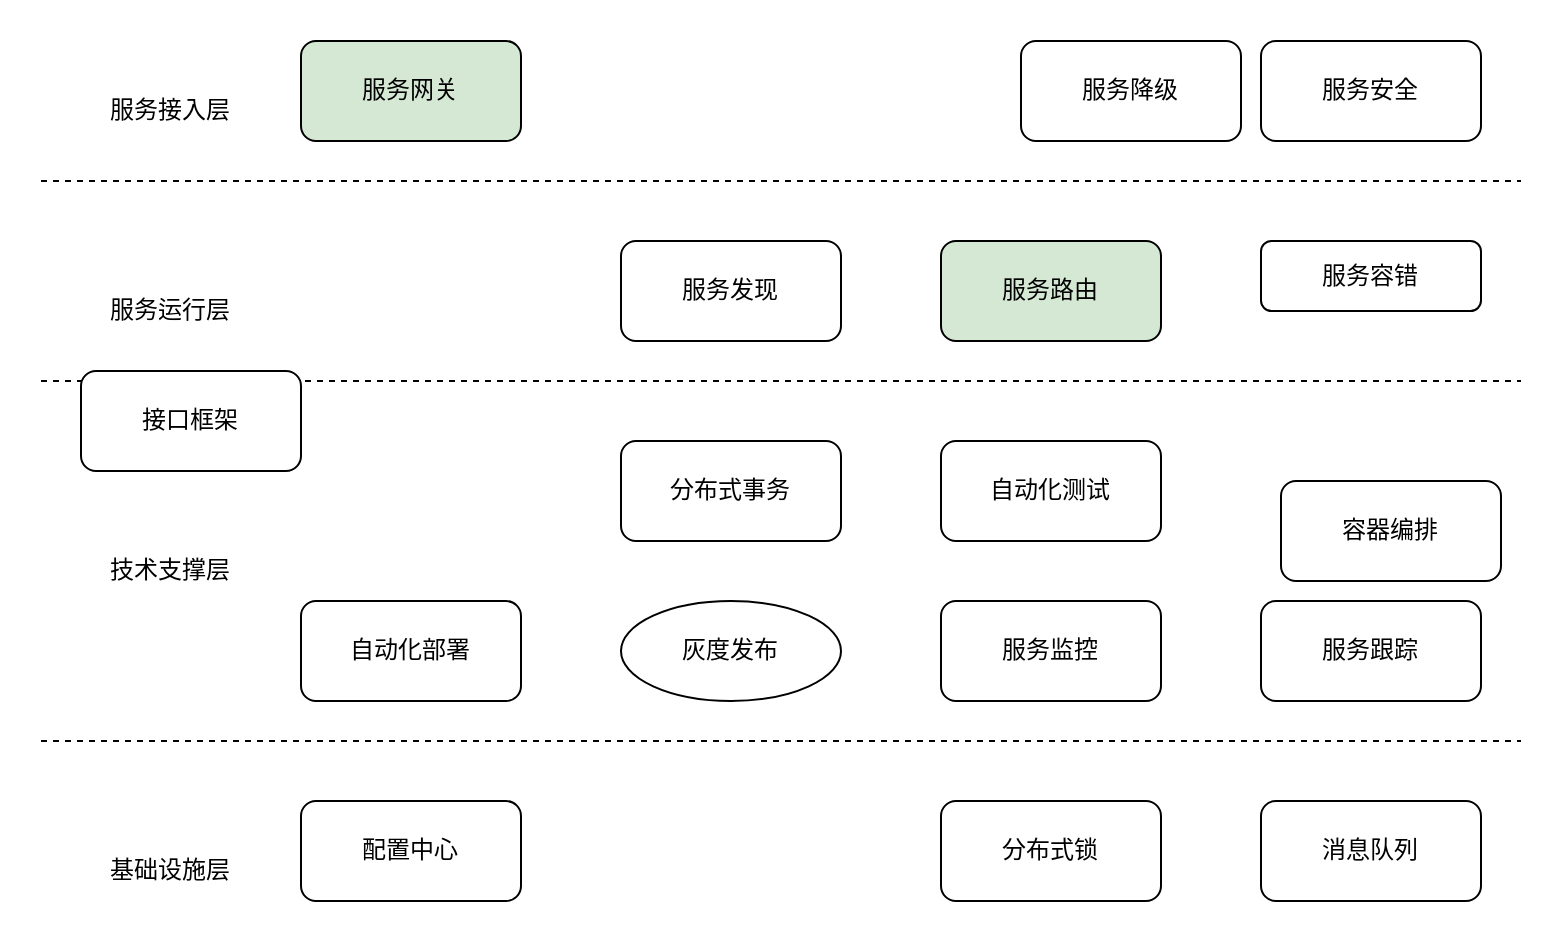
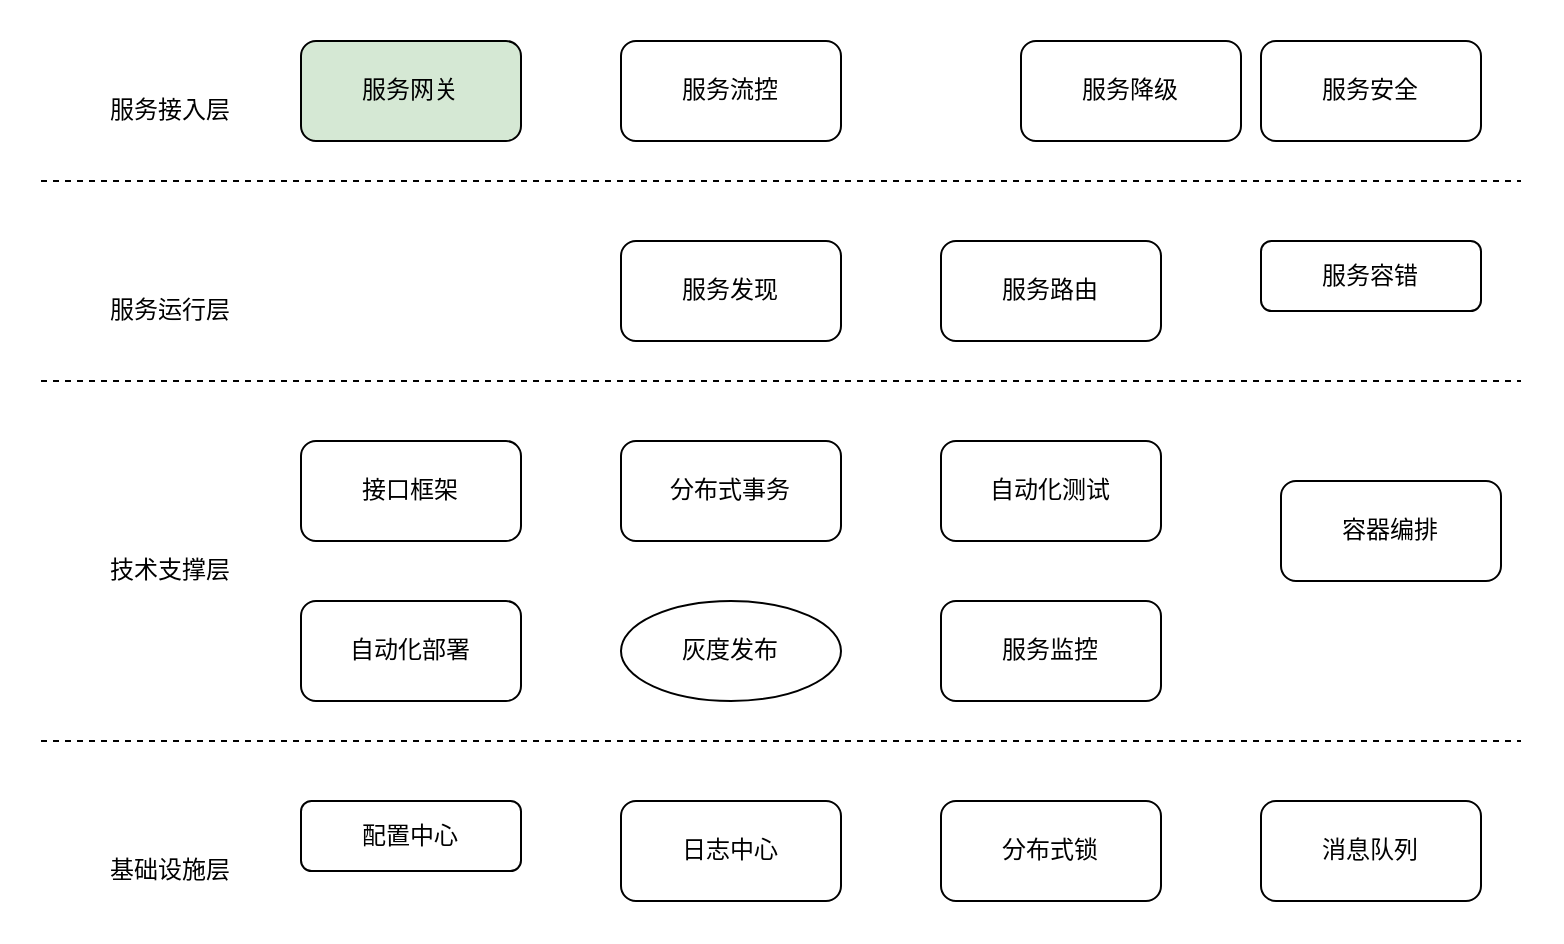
+ <mxCell id="5" value="服务流控" style="rounded=1;whiteSpace=wrap;html=1;" vertex="1" parent="1"><mxGeometry x="310" y="20" width="110" height="50" as="geometry" /></mxCell>
- <mxCell id="11" value="服务路由" style="rounded=1;whiteSpace=wrap;html=1;fillColor=#d5e8d4;" vertex="1" parent="1"><mxGeometry x="470" y="120" width="110" height="50" as="geometry" /></mxCell>
+ <mxCell id="11" value="服务路由" style="rounded=1;whiteSpace=wrap;html=1;" vertex="1" parent="1"><mxGeometry x="470" y="120" width="110" height="50" as="geometry" /></mxCell>
- <mxCell id="15" value="接口框架" style="rounded=1;whiteSpace=wrap;html=1;" vertex="1" parent="1"><mxGeometry x="40" y="185" width="110" height="50" as="geometry" /></mxCell>
+ <mxCell id="15" value="接口框架" style="rounded=1;whiteSpace=wrap;html=1;" vertex="1" parent="1"><mxGeometry x="150" y="220" width="110" height="50" as="geometry" /></mxCell>
- <mxCell id="22" value="服务跟踪" style="rounded=1;whiteSpace=wrap;html=1;" vertex="1" parent="1"><mxGeometry x="630" y="300" width="110" height="50" as="geometry" /></mxCell>
- <mxCell id="24" value="配置中心" style="rounded=1;whiteSpace=wrap;html=1;" vertex="1" parent="1"><mxGeometry x="150" y="400" width="110" height="50" as="geometry" /></mxCell>
+ <mxCell id="24" value="配置中心" style="rounded=1;whiteSpace=wrap;html=1;" vertex="1" parent="1"><mxGeometry x="150" y="400" width="110" height="35" as="geometry" /></mxCell>
+ <mxCell id="25" value="日志中心" style="rounded=1;whiteSpace=wrap;html=1;" vertex="1" parent="1"><mxGeometry x="310" y="400" width="110" height="50" as="geometry" /></mxCell>
